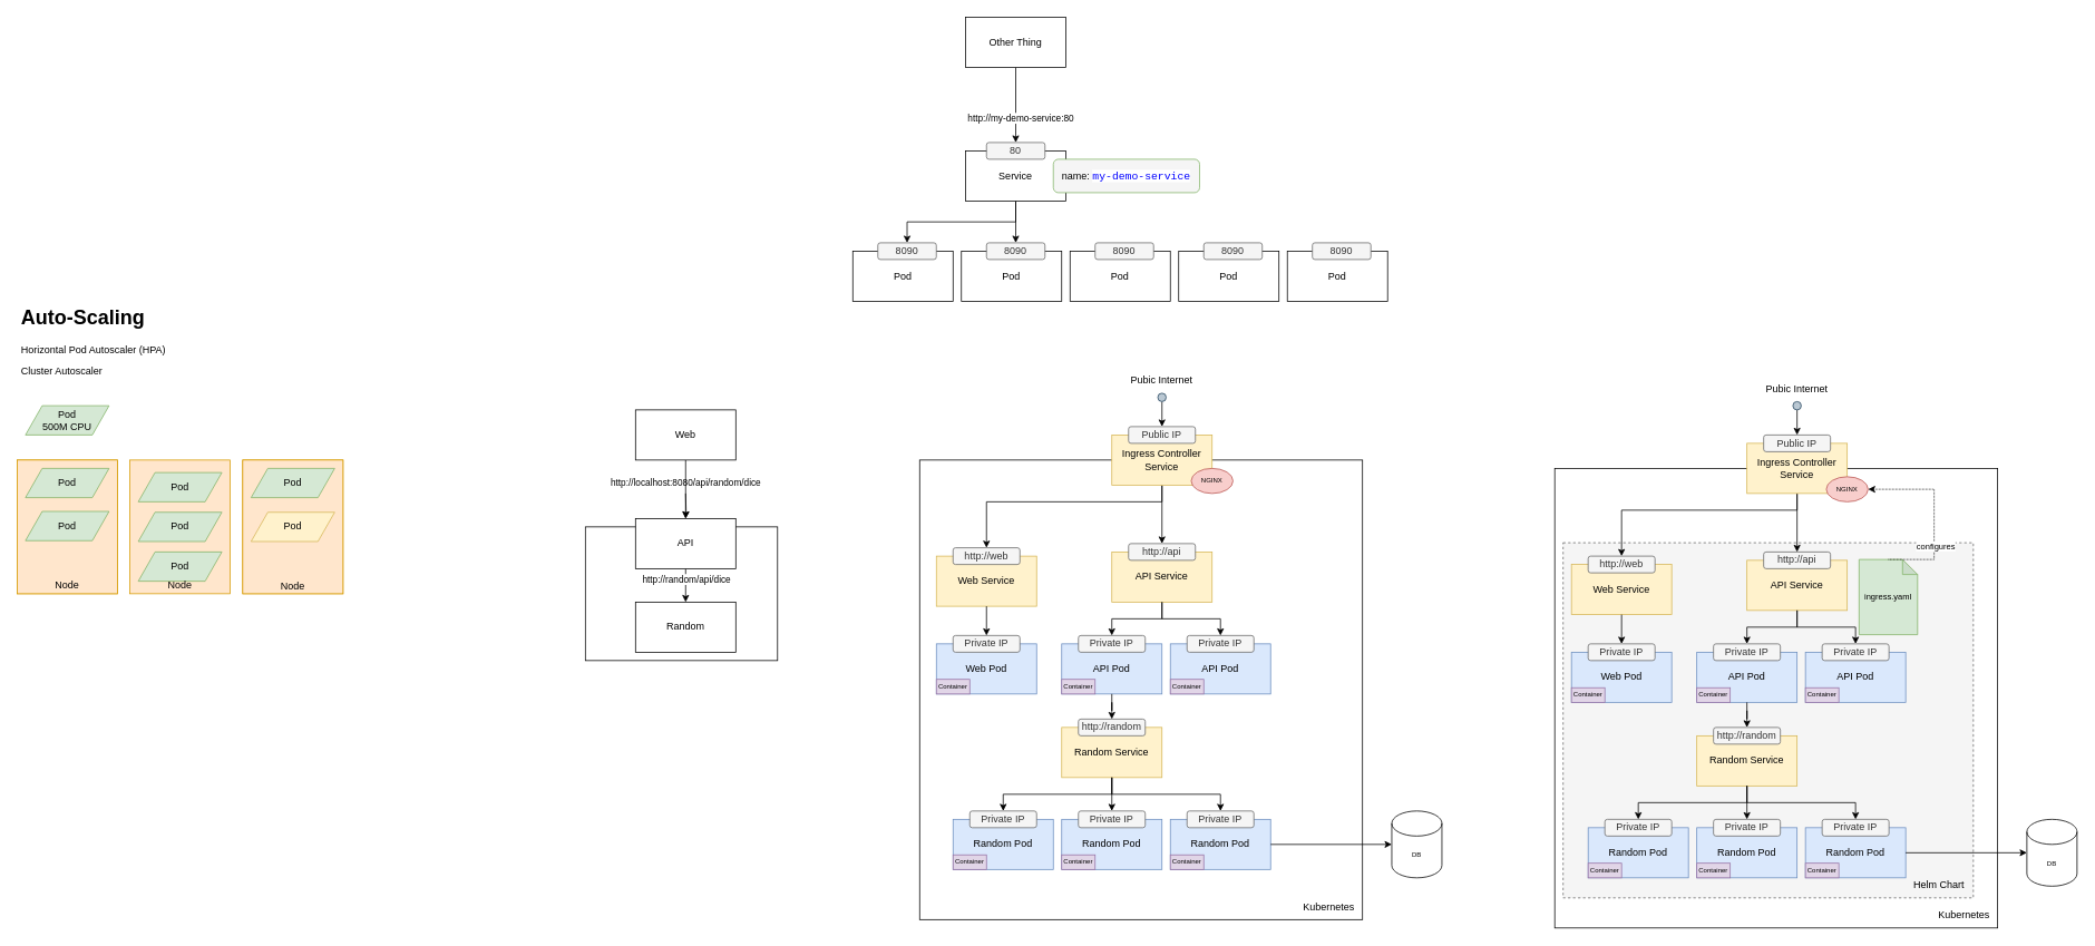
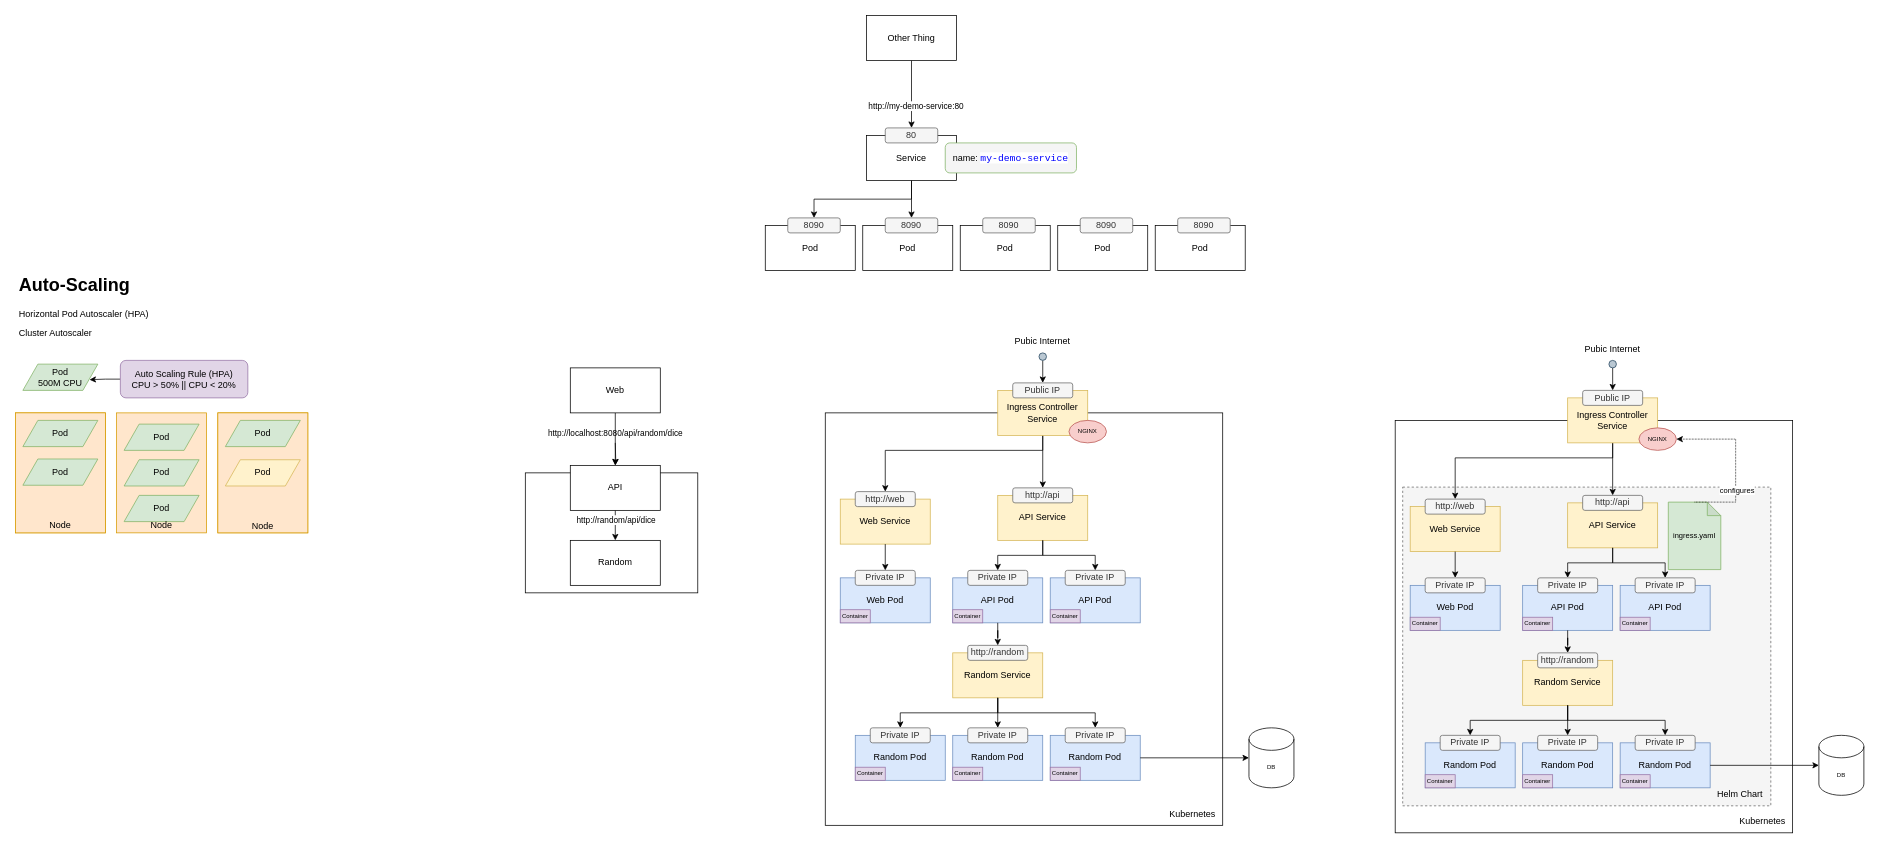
+ <mxCell id="160" style="edgeStyle=orthogonalEdgeStyle;rounded=0;orthogonalLoop=1;jettySize=auto;html=1;exitX=0;exitY=0.5;exitDx=0;exitDy=0;entryX=0.889;entryY=0.592;entryDx=0;entryDy=0;entryPerimeter=0;" edge="1" parent="1" source="161" target="159"><mxGeometry relative="1" as="geometry" /></mxCell>
+ <mxCell id="161" value="Auto Scaling Rule (HPA)&lt;br&gt;CPU &amp;gt; 50% || CPU &amp;lt; 20%" style="rounded=1;whiteSpace=wrap;html=1;fillColor=#e1d5e7;strokeColor=#9673a6;" vertex="1" parent="1"><mxGeometry x="160" y="480" width="170" height="50" as="geometry" /></mxCell>
